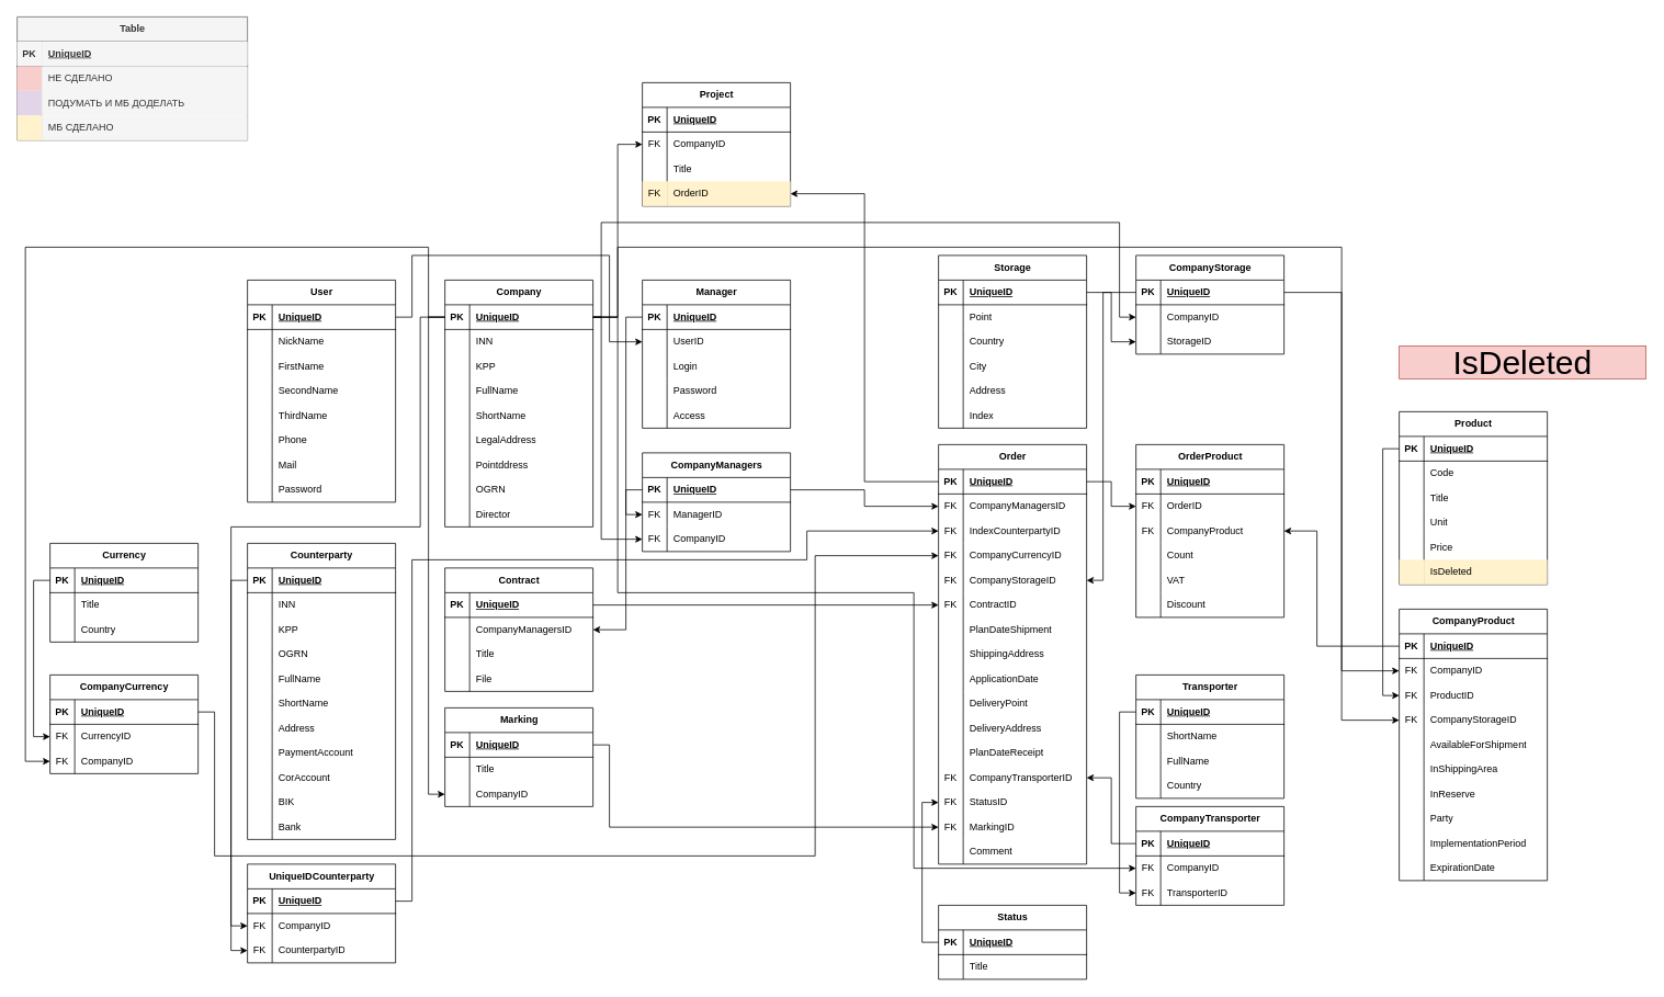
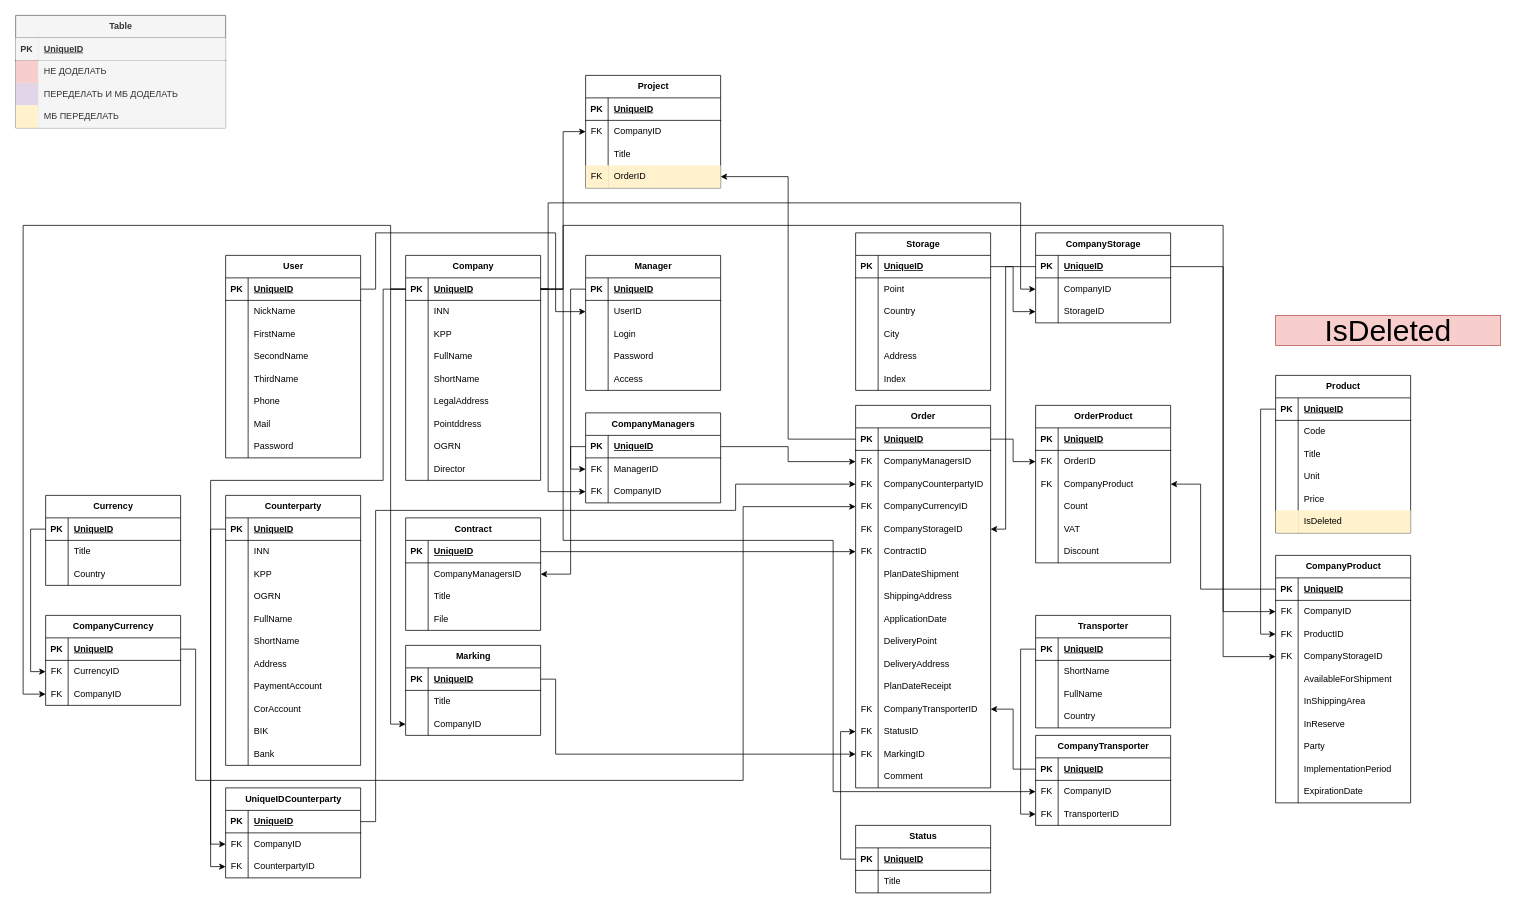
- <mxCell id="356" value="НЕ СДЕЛАНО" style="shape=partialRectangle;connectable=0;fillColor=#f5f5f5;top=0;left=0;bottom=0;right=0;align=left;spacingLeft=6;overflow=hidden;whiteSpace=wrap;html=1;fontColor=#333333;strokeColor=#666666;" parent="354" vertex="1"><mxGeometry x="30" width="250" height="30" as="geometry"><mxRectangle width="250" height="30" as="alternateBounds" /></mxGeometry></mxCell>
+ <mxCell id="356" value="НЕ ДОДЕЛАТЬ" style="shape=partialRectangle;connectable=0;fillColor=#f5f5f5;top=0;left=0;bottom=0;right=0;align=left;spacingLeft=6;overflow=hidden;whiteSpace=wrap;html=1;fontColor=#333333;strokeColor=#666666;" parent="354" vertex="1"><mxGeometry x="30" width="250" height="30" as="geometry"><mxRectangle width="250" height="30" as="alternateBounds" /></mxGeometry></mxCell>
- <mxCell id="359" value="ПОДУМАТЬ И МБ ДОДЕЛАТЬ" style="shape=partialRectangle;connectable=0;fillColor=#f5f5f5;top=0;left=0;bottom=0;right=0;align=left;spacingLeft=6;overflow=hidden;whiteSpace=wrap;html=1;fontColor=#333333;strokeColor=#666666;" parent="357" vertex="1"><mxGeometry x="30" width="250" height="30" as="geometry"><mxRectangle width="250" height="30" as="alternateBounds" /></mxGeometry></mxCell>
+ <mxCell id="359" value="ПЕРЕДЕЛАТЬ И МБ ДОДЕЛАТЬ" style="shape=partialRectangle;connectable=0;fillColor=#f5f5f5;top=0;left=0;bottom=0;right=0;align=left;spacingLeft=6;overflow=hidden;whiteSpace=wrap;html=1;fontColor=#333333;strokeColor=#666666;" parent="357" vertex="1"><mxGeometry x="30" width="250" height="30" as="geometry"><mxRectangle width="250" height="30" as="alternateBounds" /></mxGeometry></mxCell>
- <mxCell id="362" value="МБ СДЕЛАНО" style="shape=partialRectangle;connectable=0;fillColor=#f5f5f5;top=0;left=0;bottom=0;right=0;align=left;spacingLeft=6;overflow=hidden;whiteSpace=wrap;html=1;fontColor=#333333;strokeColor=#666666;" parent="360" vertex="1"><mxGeometry x="30" width="250" height="30" as="geometry"><mxRectangle width="250" height="30" as="alternateBounds" /></mxGeometry></mxCell>
+ <mxCell id="362" value="МБ ПЕРЕДЕЛАТЬ" style="shape=partialRectangle;connectable=0;fillColor=#f5f5f5;top=0;left=0;bottom=0;right=0;align=left;spacingLeft=6;overflow=hidden;whiteSpace=wrap;html=1;fontColor=#333333;strokeColor=#666666;" parent="360" vertex="1"><mxGeometry x="30" width="250" height="30" as="geometry"><mxRectangle width="250" height="30" as="alternateBounds" /></mxGeometry></mxCell>
- <mxCell id="106" value="&lt;span style=&quot;text-align: center; text-wrap: nowrap;&quot;&gt;Index&lt;/span&gt;CounterpartyID" style="shape=partialRectangle;connectable=0;fillColor=none;top=0;left=0;bottom=0;right=0;align=left;spacingLeft=6;overflow=hidden;whiteSpace=wrap;html=1;strokeColor=#b85450;" parent="104" vertex="1"><mxGeometry x="30" width="150" height="30" as="geometry"><mxRectangle width="150" height="30" as="alternateBounds" /></mxGeometry></mxCell>
+ <mxCell id="106" value="&lt;span style=&quot;text-align: center; text-wrap: nowrap;&quot;&gt;Company&lt;/span&gt;CounterpartyID" style="shape=partialRectangle;connectable=0;fillColor=none;top=0;left=0;bottom=0;right=0;align=left;spacingLeft=6;overflow=hidden;whiteSpace=wrap;html=1;strokeColor=#b85450;" parent="104" vertex="1"><mxGeometry x="30" width="150" height="30" as="geometry"><mxRectangle width="150" height="30" as="alternateBounds" /></mxGeometry></mxCell>
